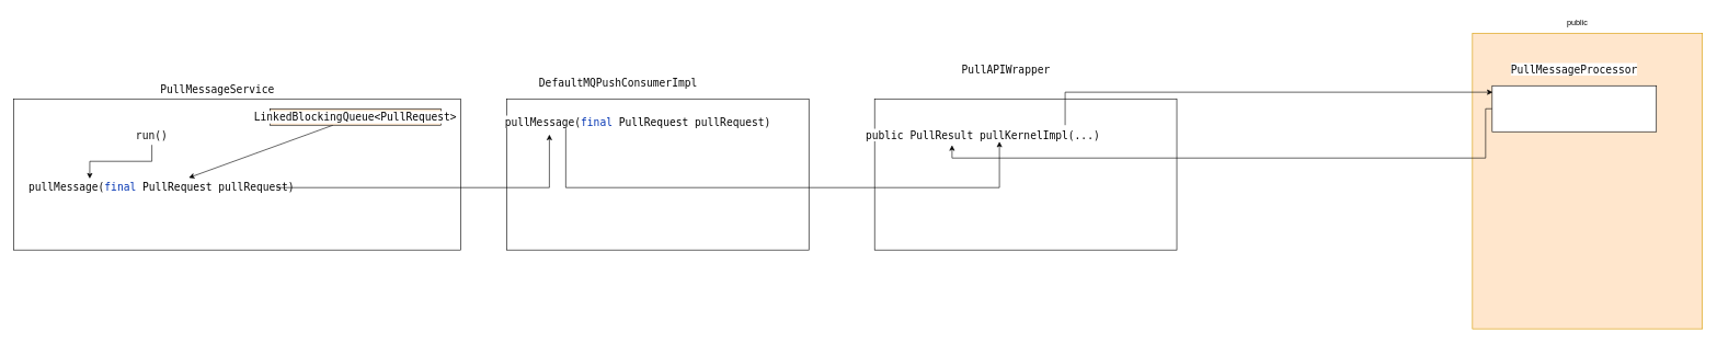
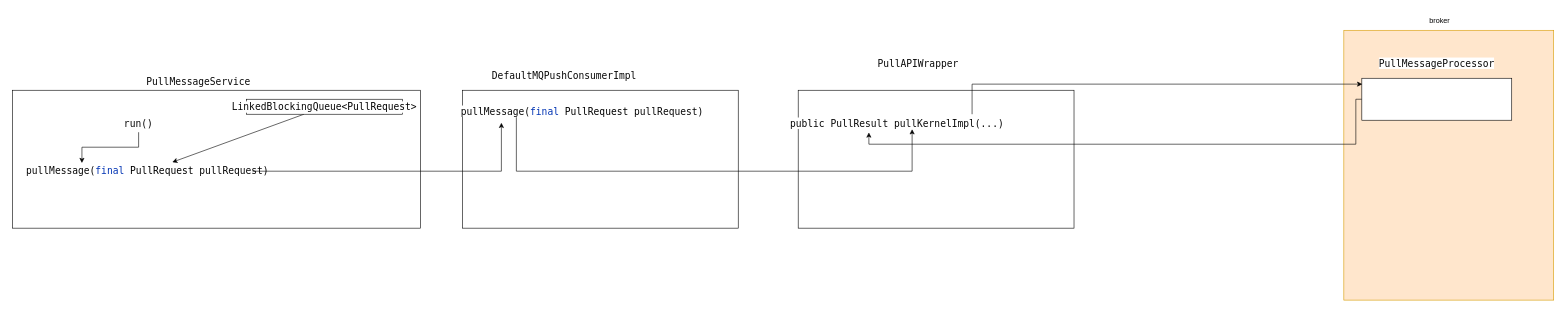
- <mxCell id="16" value="public" style="text;html=1;strokeColor=none;fillColor=none;align=center;verticalAlign=middle;whiteSpace=wrap;rounded=0;" vertex="1" parent="1"><mxGeometry x="2370" y="20" width="60" height="30" as="geometry" /></mxCell>
+ <mxCell id="16" value="broker" style="text;html=1;strokeColor=none;fillColor=none;align=center;verticalAlign=middle;whiteSpace=wrap;rounded=0;" vertex="1" parent="1"><mxGeometry x="2370" y="20" width="60" height="30" as="geometry" /></mxCell>
- <mxCell id="8" value="&lt;pre style=&quot;background-color:#ffffff;color:#080808;font-family:'JetBrains Mono',monospace;font-size:12.0pt;&quot;&gt;LinkedBlockingQueue&amp;lt;&lt;span style=&quot;color:#000000;&quot;&gt;PullRequest&lt;/span&gt;&amp;gt;&lt;/pre&gt;" style="rounded=0;whiteSpace=wrap;html=1;fillColor=#ffe6cc;" vertex="1" parent="1"><mxGeometry x="410" y="165" width="260" height="25" as="geometry" /></mxCell>
+ <mxCell id="8" value="&lt;pre style=&quot;background-color:#ffffff;color:#080808;font-family:'JetBrains Mono',monospace;font-size:12.0pt;&quot;&gt;LinkedBlockingQueue&amp;lt;&lt;span style=&quot;color:#000000;&quot;&gt;PullRequest&lt;/span&gt;&amp;gt;&lt;/pre&gt;" style="rounded=0;whiteSpace=wrap;html=1;" vertex="1" parent="1"><mxGeometry x="410" y="165" width="260" height="25" as="geometry" /></mxCell>
